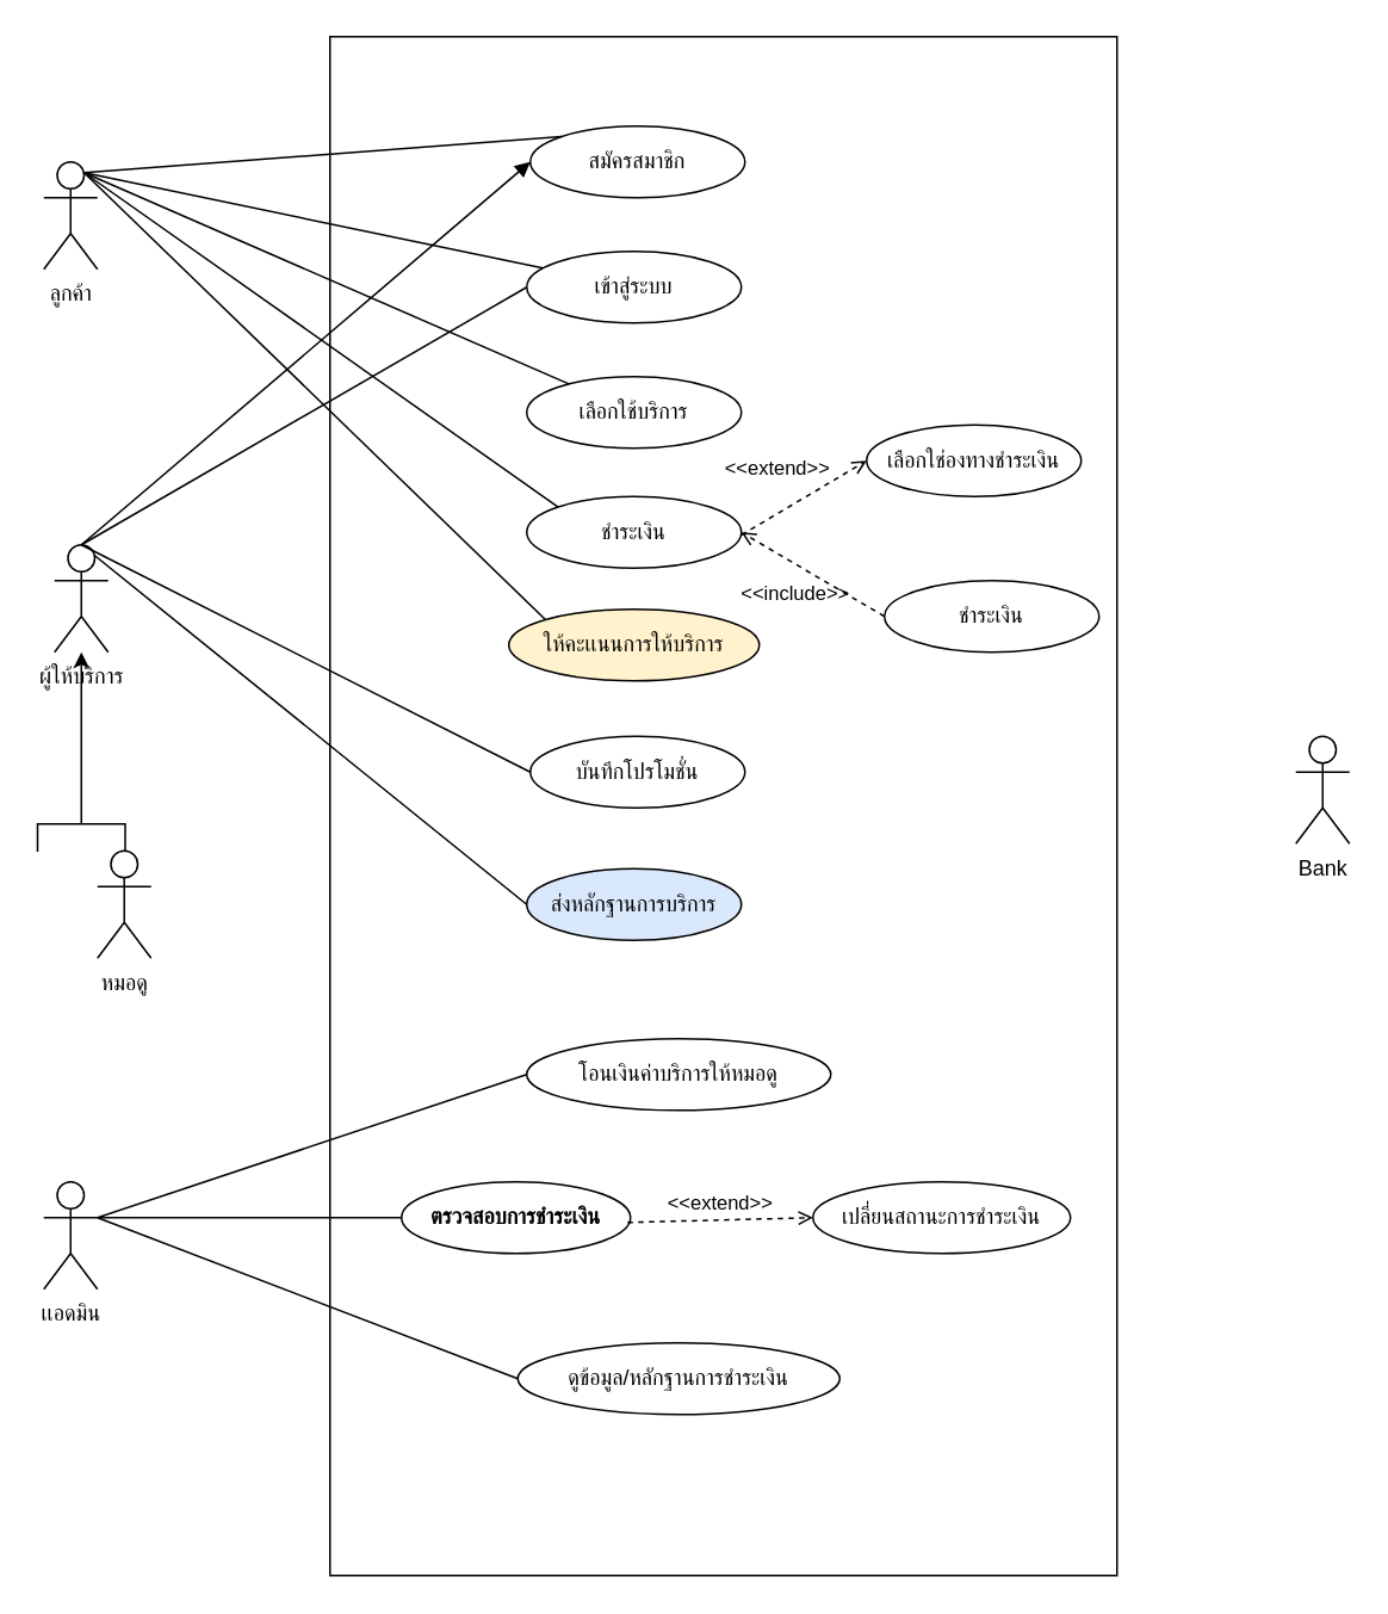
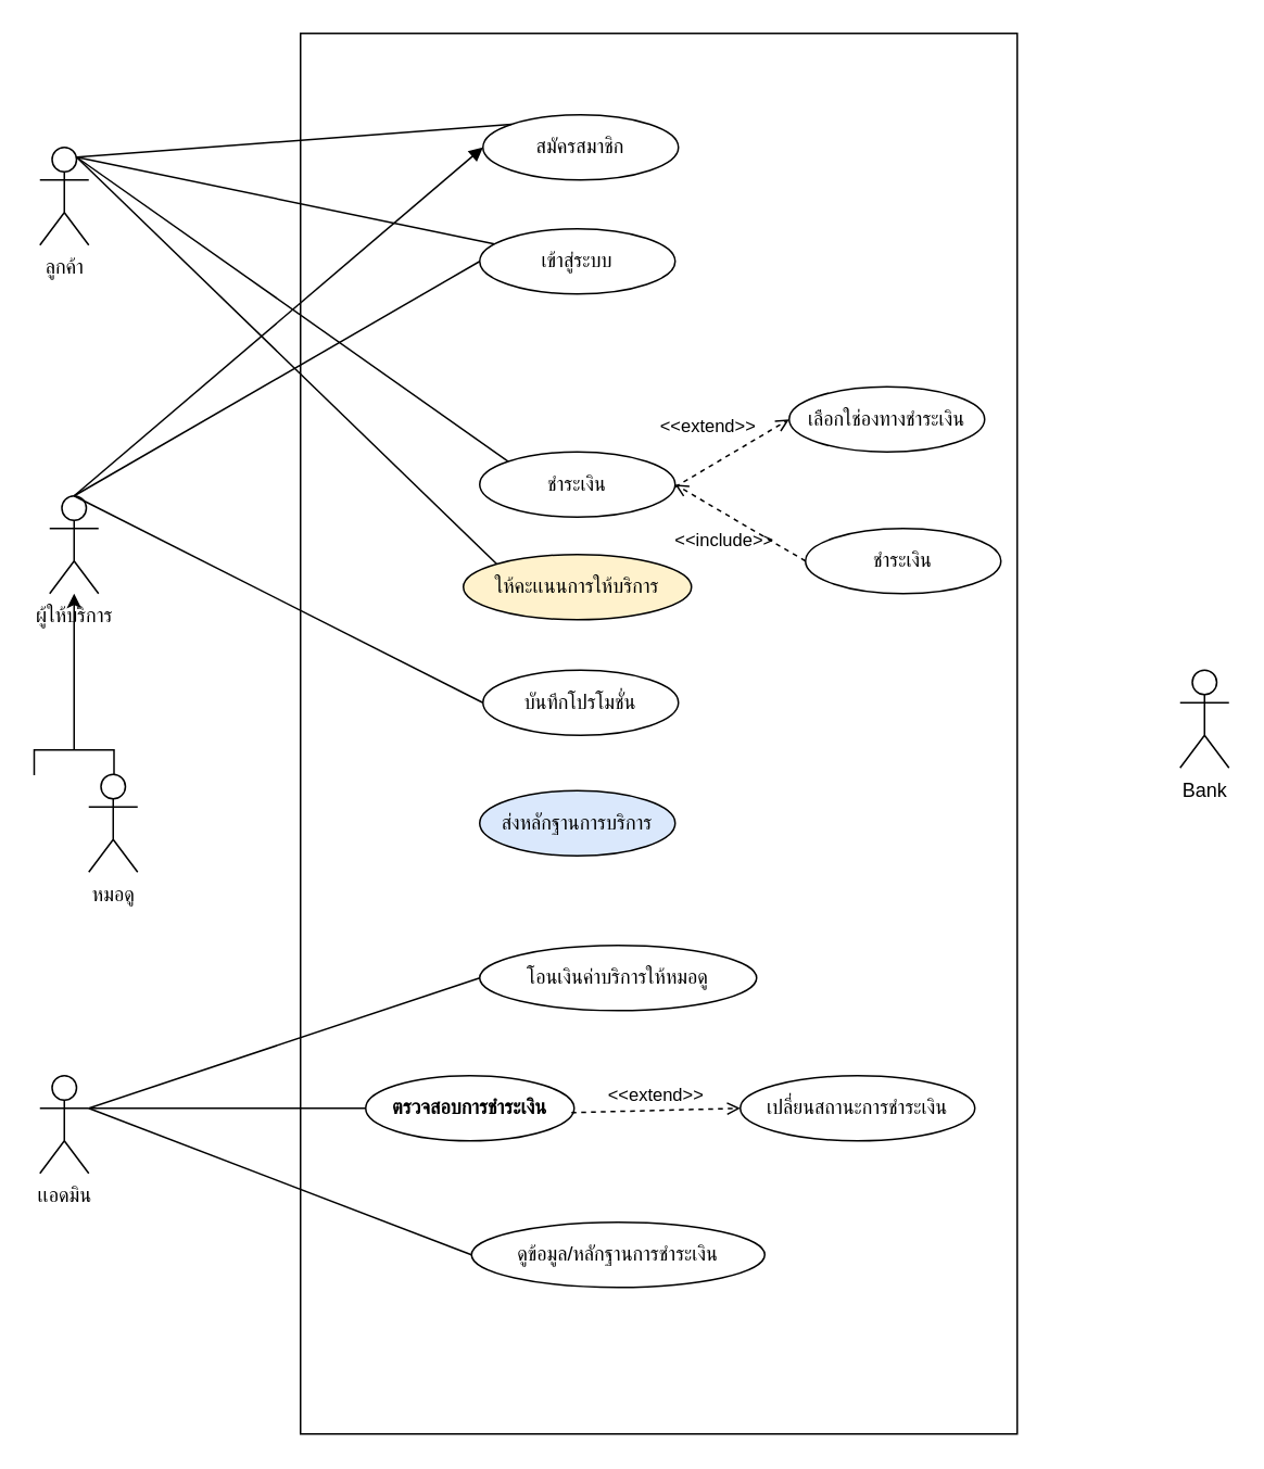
- <mxCell id="12" value="" style="endArrow=none;html=1;rounded=0;exitX=0.75;exitY=0.1;exitDx=0;exitDy=0;exitPerimeter=0;" edge="1" parent="1" source="3" target="6"><mxGeometry width="50" height="50" relative="1" as="geometry"><mxPoint x="81" y="125" as="sourcePoint" /><mxPoint x="234" y="217" as="targetPoint" /></mxGeometry></mxCell>
- <mxCell id="6" value="เลือกใช้บริการ" style="ellipse;whiteSpace=wrap;html=1;" vertex="1" parent="1"><mxGeometry x="294" y="210" width="120" height="40" as="geometry" /></mxCell>
- <mxCell id="31" value="" style="endArrow=none;html=1;rounded=0;entryX=0;entryY=0.5;entryDx=0;entryDy=0;exitX=0.75;exitY=0.1;exitDx=0;exitDy=0;exitPerimeter=0;" edge="1" parent="1" source="18" target="30"><mxGeometry width="50" height="50" relative="1" as="geometry"><mxPoint x="464" y="320" as="sourcePoint" /><mxPoint x="514" y="270" as="targetPoint" /></mxGeometry></mxCell>
